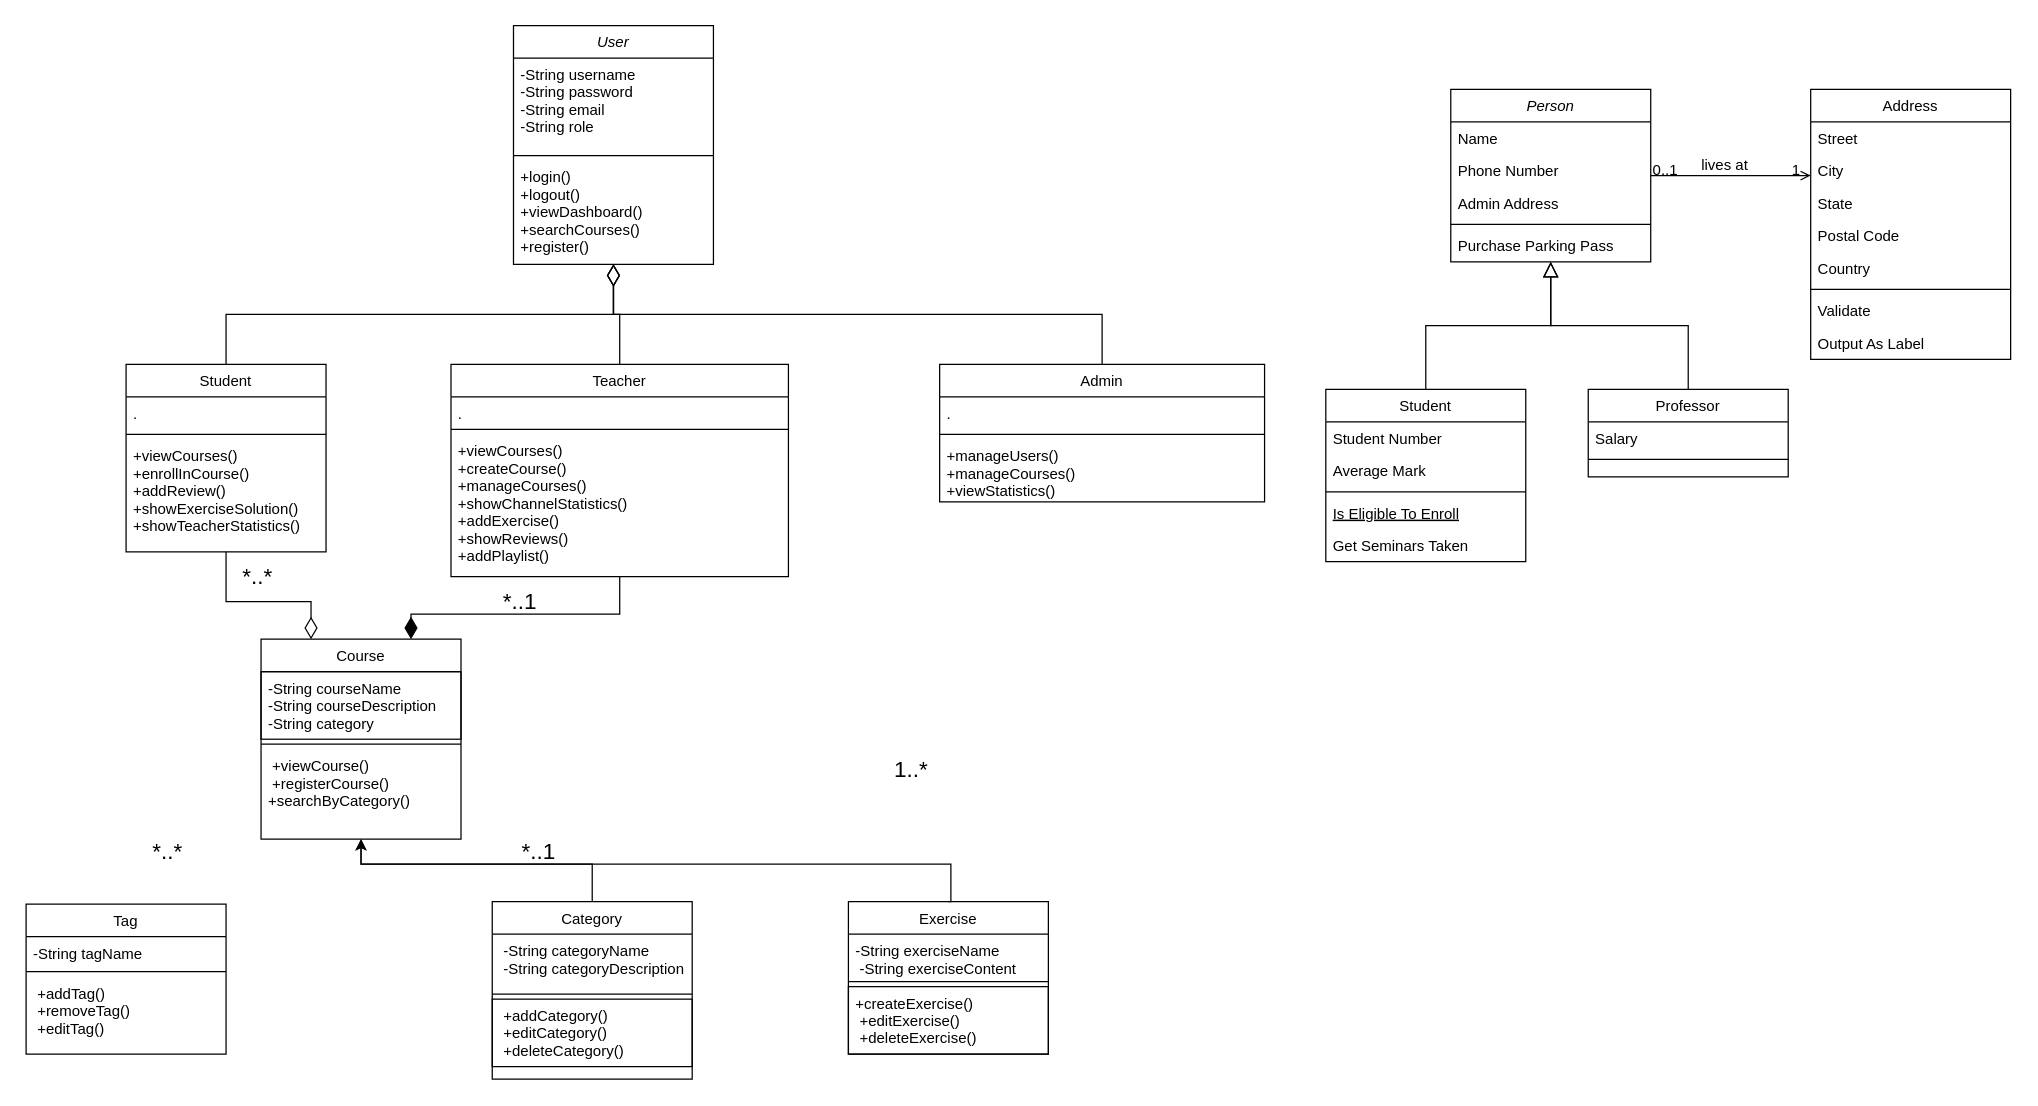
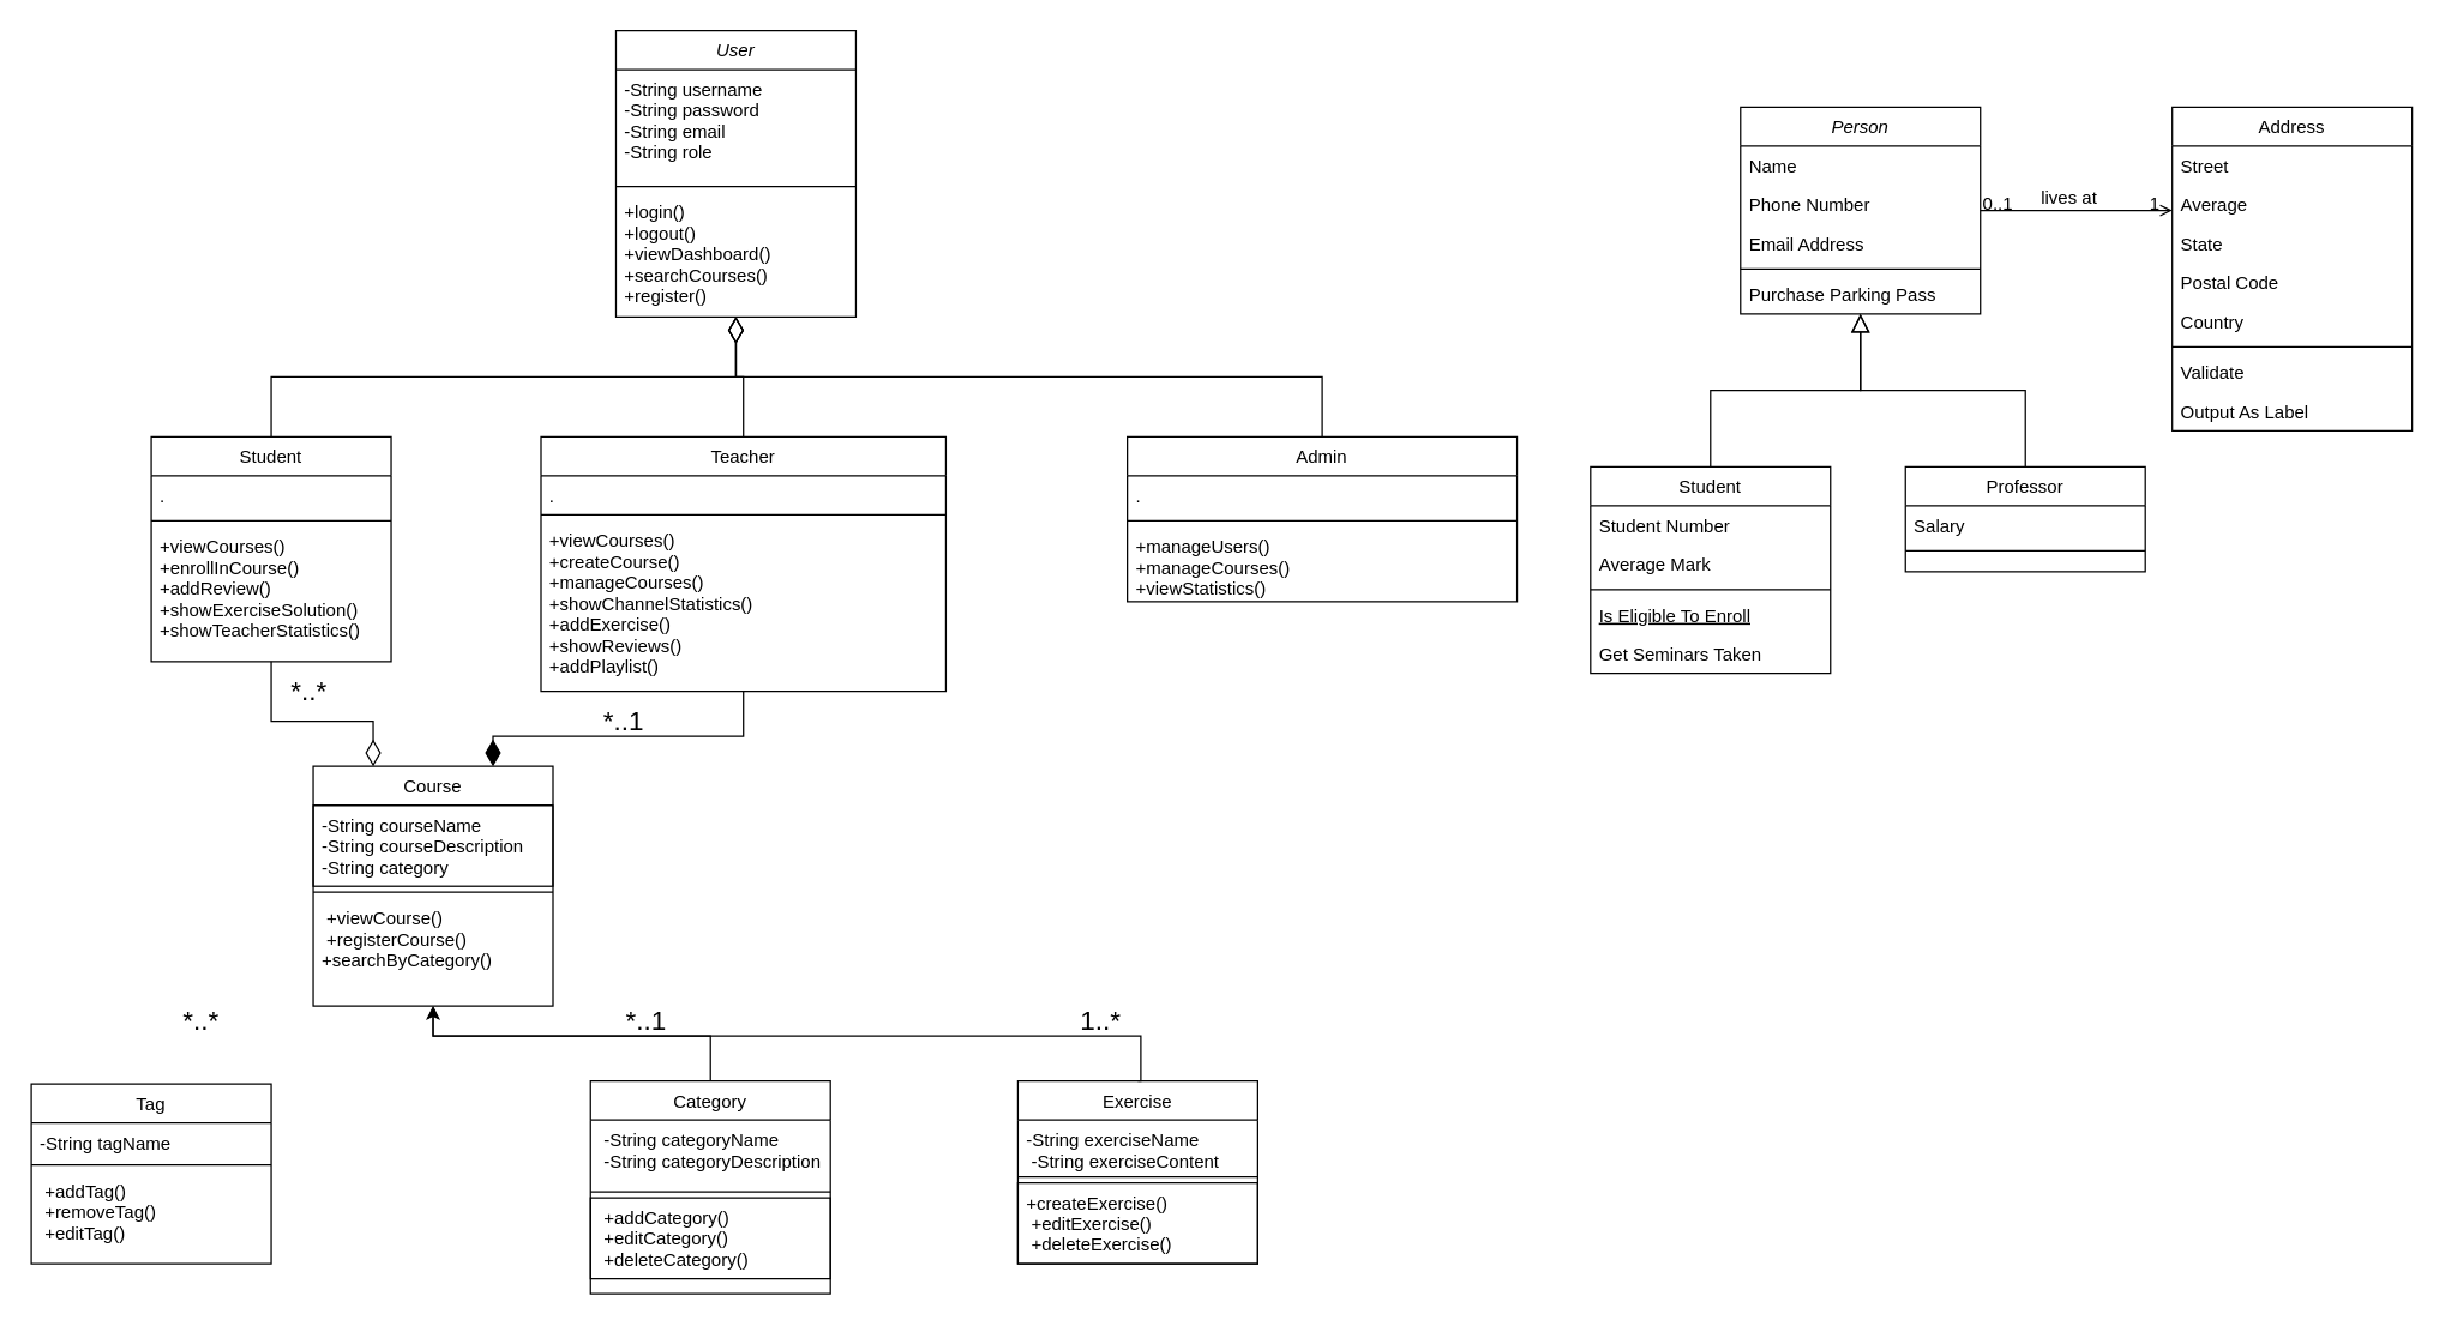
- <mxCell id="21" value="City" style="text;align=left;verticalAlign=top;spacingLeft=4;spacingRight=4;overflow=hidden;rotatable=0;points=[[0,0.5],[1,0.5]];portConstraint=eastwest;rounded=0;shadow=0;html=0;" parent="19" vertex="1"><mxGeometry y="52" width="160" height="26" as="geometry" /></mxCell>
+ <mxCell id="21" value="Average" style="text;align=left;verticalAlign=top;spacingLeft=4;spacingRight=4;overflow=hidden;rotatable=0;points=[[0,0.5],[1,0.5]];portConstraint=eastwest;rounded=0;shadow=0;html=0;" parent="19" vertex="1"><mxGeometry y="52" width="160" height="26" as="geometry" /></mxCell>
- <mxCell id="5" value="Admin Address" style="text;align=left;verticalAlign=top;spacingLeft=4;spacingRight=4;overflow=hidden;rotatable=0;points=[[0,0.5],[1,0.5]];portConstraint=eastwest;rounded=0;shadow=0;html=0;" parent="2" vertex="1"><mxGeometry y="78" width="160" height="26" as="geometry" /></mxCell>
+ <mxCell id="5" value="Email Address" style="text;align=left;verticalAlign=top;spacingLeft=4;spacingRight=4;overflow=hidden;rotatable=0;points=[[0,0.5],[1,0.5]];portConstraint=eastwest;rounded=0;shadow=0;html=0;" parent="2" vertex="1"><mxGeometry y="78" width="160" height="26" as="geometry" /></mxCell>
- <mxCell id="75" value="&lt;font style=&quot;font-size: 18px;&quot;&gt;1..*&lt;/font&gt;" style="text;html=1;align=center;verticalAlign=middle;resizable=0;points=[];autosize=1;strokeColor=none;fillColor=none;strokeWidth=9;perimeterSpacing=6;" vertex="1" parent="1"><mxGeometry x="703" y="596" width="50" height="40" as="geometry" /></mxCell>
+ <mxCell id="75" value="&lt;font style=&quot;font-size: 18px;&quot;&gt;1..*&lt;/font&gt;" style="text;html=1;align=center;verticalAlign=middle;resizable=0;points=[];autosize=1;strokeColor=none;fillColor=none;strokeWidth=9;perimeterSpacing=6;" vertex="1" parent="1"><mxGeometry x="708" y="661" width="50" height="40" as="geometry" /></mxCell>
